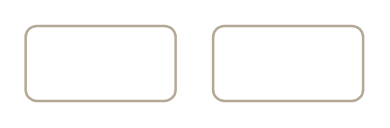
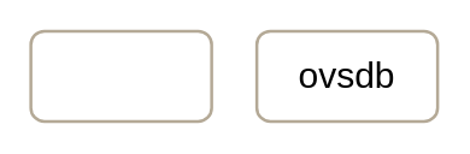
+ <mxCell id="4" value="&lt;font style=&quot;font-size: 24px;&quot;&gt;ovsdb&lt;/font&gt;" style="text;html=1;strokeColor=none;fillColor=none;align=center;verticalAlign=middle;whiteSpace=wrap;rounded=0;" vertex="1" parent="1"><mxGeometry x="180" y="35" width="100" height="30" as="geometry" /></mxCell>
